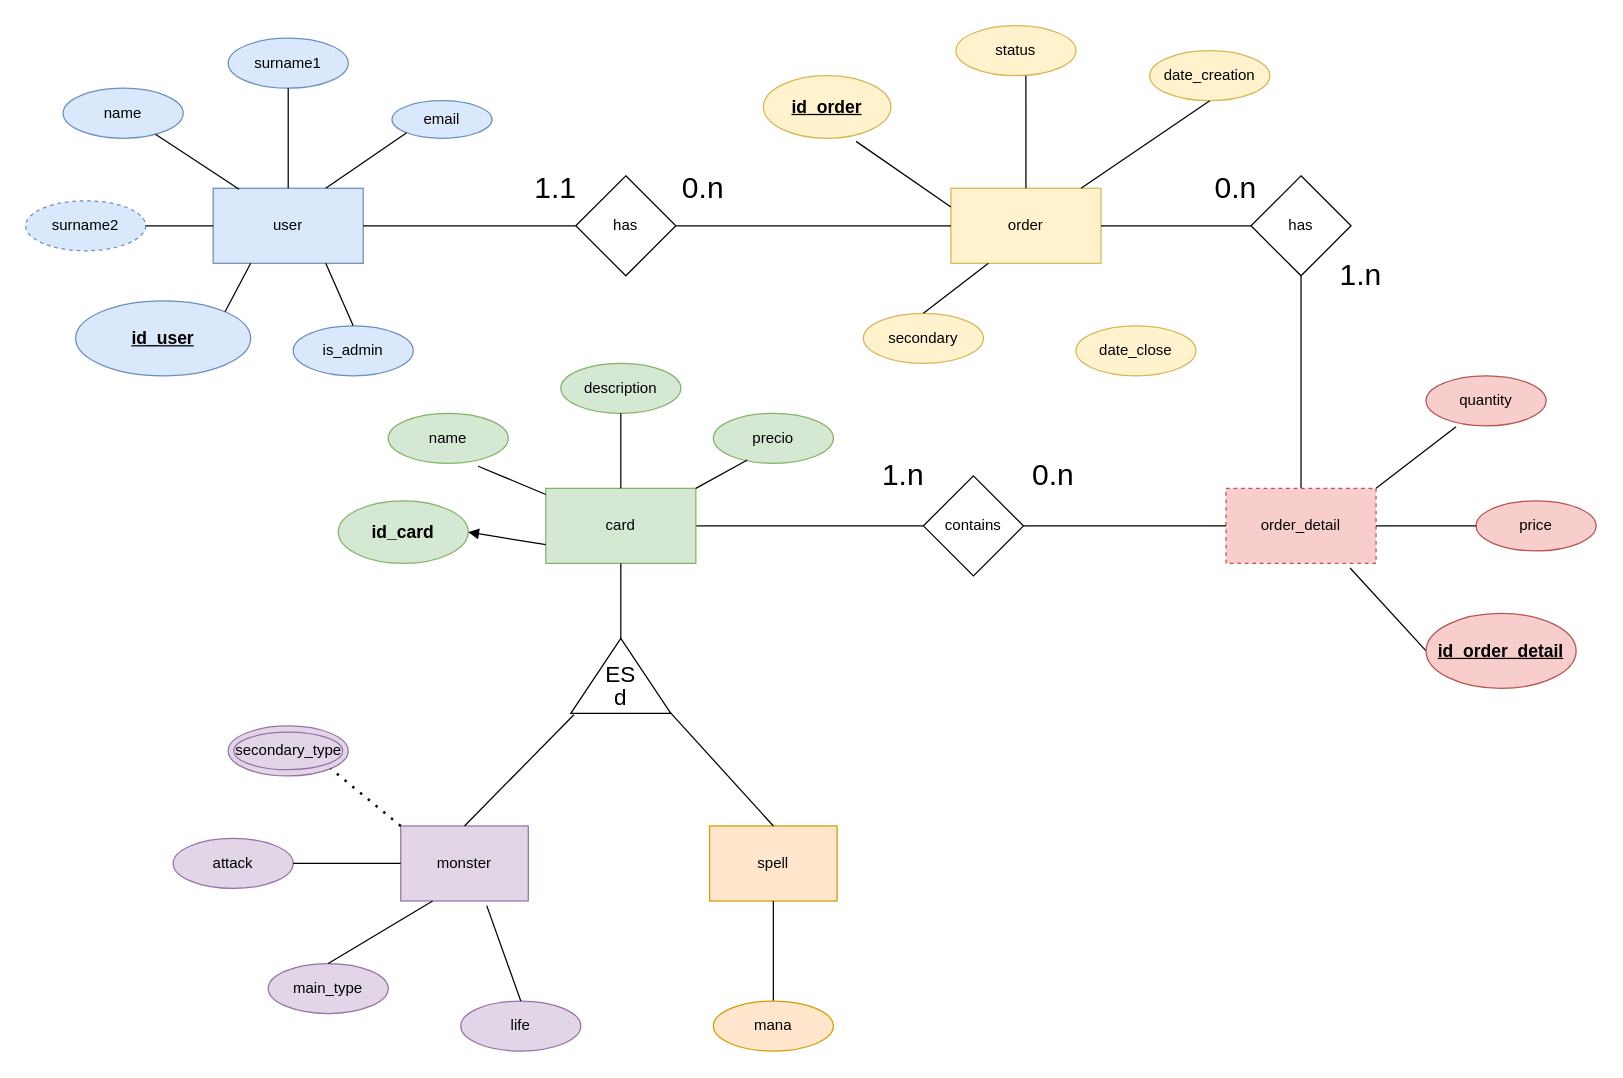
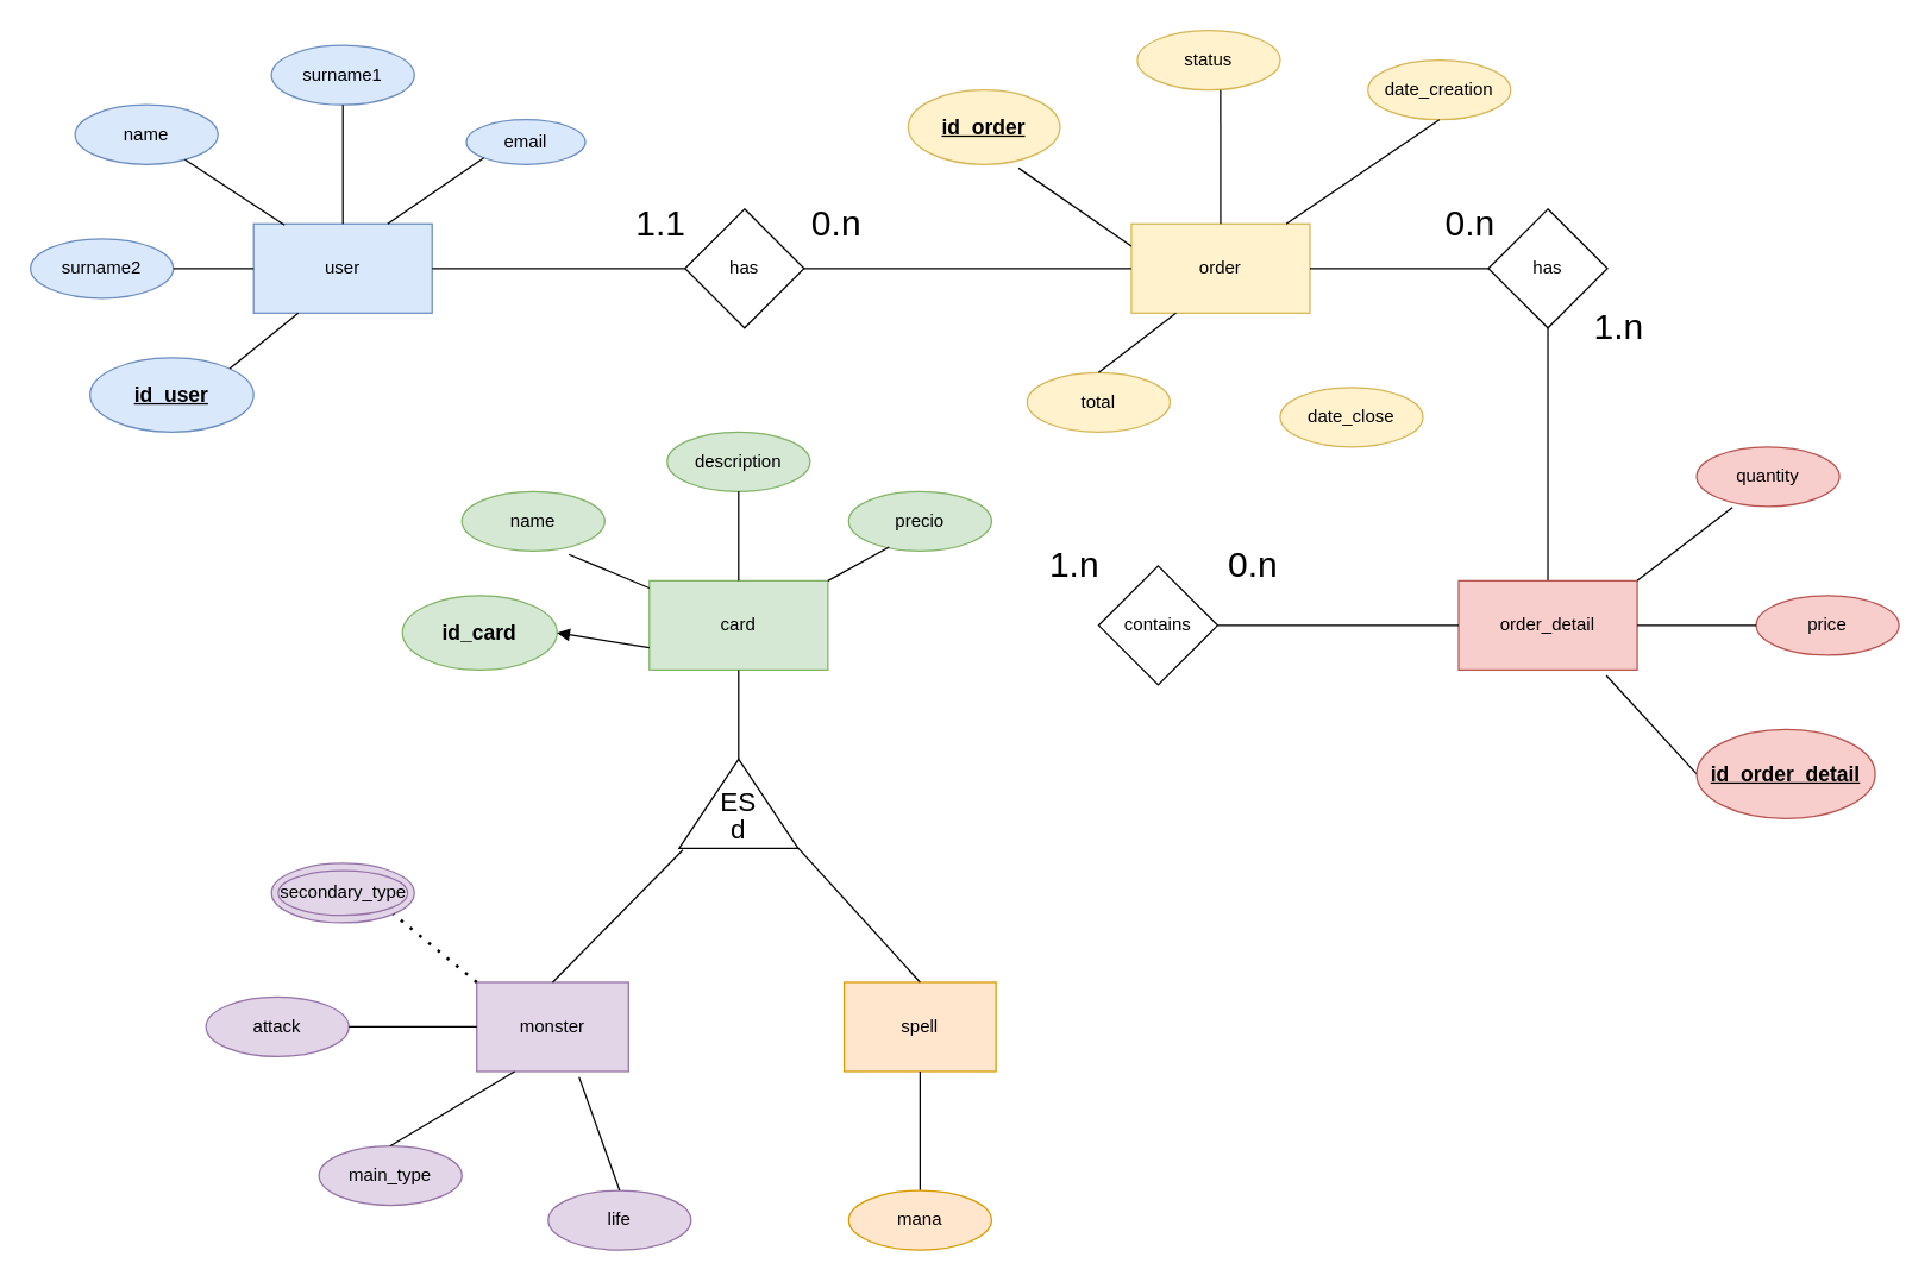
- <mxCell id="5" value="&lt;div&gt;surname2&lt;/div&gt;" style="ellipse;whiteSpace=wrap;html=1;fillColor=#dae8fc;strokeColor=#6c8ebf;dashed=1;" vertex="1" parent="1"><mxGeometry x="20" y="160" width="96" height="40" as="geometry" /></mxCell>
+ <mxCell id="5" value="&lt;div&gt;surname2&lt;/div&gt;" style="ellipse;whiteSpace=wrap;html=1;fillColor=#dae8fc;strokeColor=#6c8ebf;" vertex="1" parent="1"><mxGeometry x="20" y="160" width="96" height="40" as="geometry" /></mxCell>
- <mxCell id="51" value="" style="endArrow=none;html=1;rounded=0;entryX=0.75;entryY=1;entryDx=0;entryDy=0;exitX=0.5;exitY=0;exitDx=0;exitDy=0;" edge="1" parent="1" source="6" target="2"><mxGeometry width="50" height="50" relative="1" as="geometry"><mxPoint x="660" y="260" as="sourcePoint" /><mxPoint x="710" y="210" as="targetPoint" /></mxGeometry></mxCell>
- <mxCell id="22" value="&lt;b&gt;&lt;u&gt;&lt;font style=&quot;font-size: 14px;&quot;&gt;id_user&lt;/font&gt;&lt;/u&gt;&lt;/b&gt;" style="ellipse;whiteSpace=wrap;html=1;fillColor=#dae8fc;strokeColor=#6c8ebf;" vertex="1" parent="1"><mxGeometry x="60" y="240" width="140" height="60" as="geometry" /></mxCell>
+ <mxCell id="22" value="&lt;b&gt;&lt;u&gt;&lt;font style=&quot;font-size: 14px;&quot;&gt;id_user&lt;/font&gt;&lt;/u&gt;&lt;/b&gt;" style="ellipse;whiteSpace=wrap;html=1;fillColor=#dae8fc;strokeColor=#6c8ebf;" vertex="1" parent="1"><mxGeometry x="60" y="240" width="110" height="50" as="geometry" /></mxCell>
- <mxCell id="15" value="secondary" style="ellipse;whiteSpace=wrap;html=1;fillColor=#fff2cc;strokeColor=#d6b656;" vertex="1" parent="1"><mxGeometry x="690" y="250" width="96" height="40" as="geometry" /></mxCell>
+ <mxCell id="15" value="total" style="ellipse;whiteSpace=wrap;html=1;fillColor=#fff2cc;strokeColor=#d6b656;" vertex="1" parent="1"><mxGeometry x="690" y="250" width="96" height="40" as="geometry" /></mxCell>
- <mxCell id="6" value="is_admin" style="ellipse;whiteSpace=wrap;html=1;fillColor=#dae8fc;strokeColor=#6c8ebf;" vertex="1" parent="1"><mxGeometry x="234" y="260" width="96" height="40" as="geometry" /></mxCell>
- <mxCell id="26" value="" style="endArrow=none;html=1;rounded=0;entryX=0;entryY=0.5;entryDx=0;entryDy=0;exitX=1;exitY=0.5;exitDx=0;exitDy=0;" edge="1" parent="1" target="25" source="28"><mxGeometry width="50" height="50" relative="1" as="geometry"><mxPoint x="720" y="560" as="sourcePoint" /><mxPoint x="1520" y="380" as="targetPoint" /></mxGeometry></mxCell>
- <mxCell id="17" value="order_detail" style="rounded=0;whiteSpace=wrap;html=1;fillColor=#f8cecc;strokeColor=#b85450;dashed=1;" vertex="1" parent="1"><mxGeometry x="980" y="390" width="120" height="60" as="geometry" /></mxCell>
+ <mxCell id="17" value="order_detail" style="rounded=0;whiteSpace=wrap;html=1;fillColor=#f8cecc;strokeColor=#b85450;" vertex="1" parent="1"><mxGeometry x="980" y="390" width="120" height="60" as="geometry" /></mxCell>
